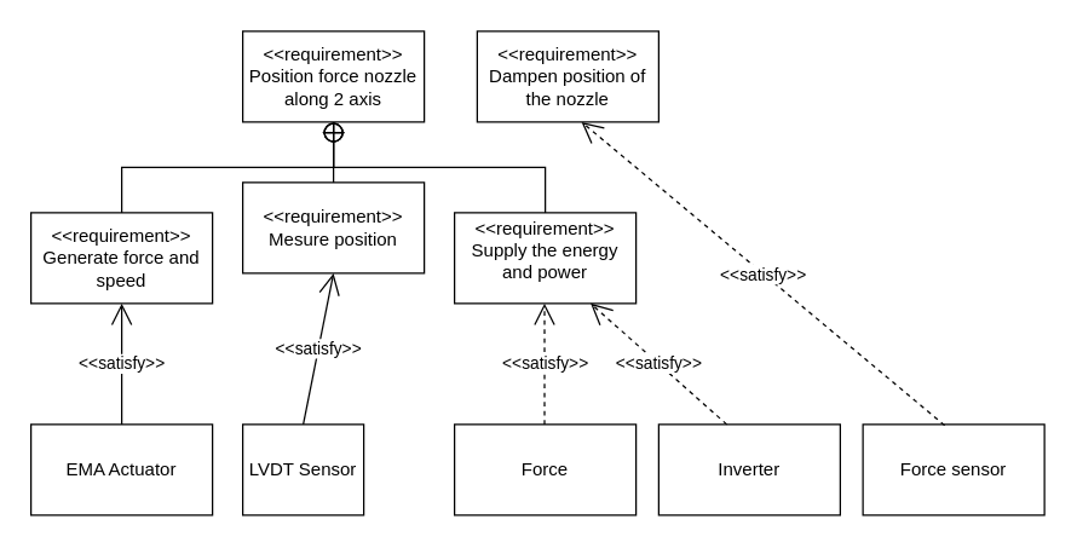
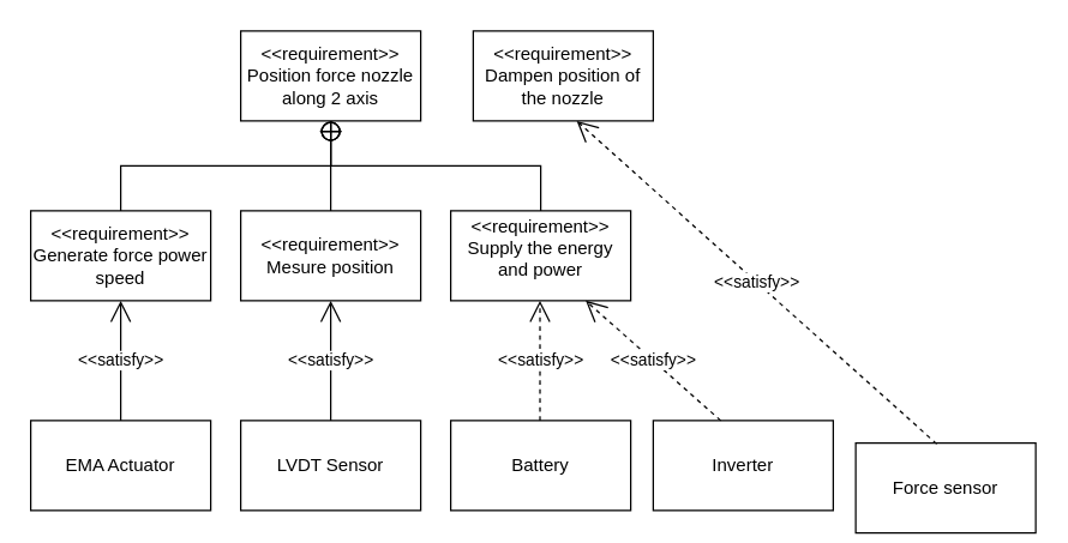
- <mxCell id="4" value="&amp;lt;&amp;lt;requirement&amp;gt;&amp;gt;&lt;br&gt;Mesure position" style="shape=rect;html=1;whiteSpace=wrap;align=center;" vertex="1" parent="1"><mxGeometry x="160" y="120" width="120" height="60" as="geometry" /></mxCell>
+ <mxCell id="4" value="&amp;lt;&amp;lt;requirement&amp;gt;&amp;gt;&lt;br&gt;Mesure position" style="shape=rect;html=1;whiteSpace=wrap;align=center;" vertex="1" parent="1"><mxGeometry x="160" y="140" width="120" height="60" as="geometry" /></mxCell>
- <mxCell id="3" value="&amp;lt;&amp;lt;requirement&amp;gt;&amp;gt;&lt;br&gt;Generate force and speed" style="shape=rect;html=1;whiteSpace=wrap;align=center;" vertex="1" parent="1"><mxGeometry x="20" y="140" width="120" height="60" as="geometry" /></mxCell>
+ <mxCell id="3" value="&amp;lt;&amp;lt;requirement&amp;gt;&amp;gt;&lt;br&gt;Generate force power speed" style="shape=rect;html=1;whiteSpace=wrap;align=center;" vertex="1" parent="1"><mxGeometry x="20" y="140" width="120" height="60" as="geometry" /></mxCell>
- <mxCell id="12" value="LVDT Sensor" style="shape=rect;html=1;whiteSpace=wrap;align=center;" vertex="1" parent="1"><mxGeometry x="160" y="280" width="80" height="60" as="geometry" /></mxCell>
+ <mxCell id="12" value="LVDT Sensor" style="shape=rect;html=1;whiteSpace=wrap;align=center;" vertex="1" parent="1"><mxGeometry x="160" y="280" width="120" height="60" as="geometry" /></mxCell>
- <mxCell id="14" value="Force" style="shape=rect;html=1;whiteSpace=wrap;align=center;" vertex="1" parent="1"><mxGeometry x="300" y="280" width="120" height="60" as="geometry" /></mxCell>
+ <mxCell id="14" value="Battery" style="shape=rect;html=1;whiteSpace=wrap;align=center;" vertex="1" parent="1"><mxGeometry x="300" y="280" width="120" height="60" as="geometry" /></mxCell>
- <mxCell id="18" value="Force sensor" style="shape=rect;html=1;whiteSpace=wrap;align=center;" vertex="1" parent="1"><mxGeometry x="570" y="280" width="120" height="60" as="geometry" /></mxCell>
+ <mxCell id="18" value="Force sensor" style="shape=rect;html=1;whiteSpace=wrap;align=center;" vertex="1" parent="1"><mxGeometry x="570" y="295" width="120" height="60" as="geometry" /></mxCell>
